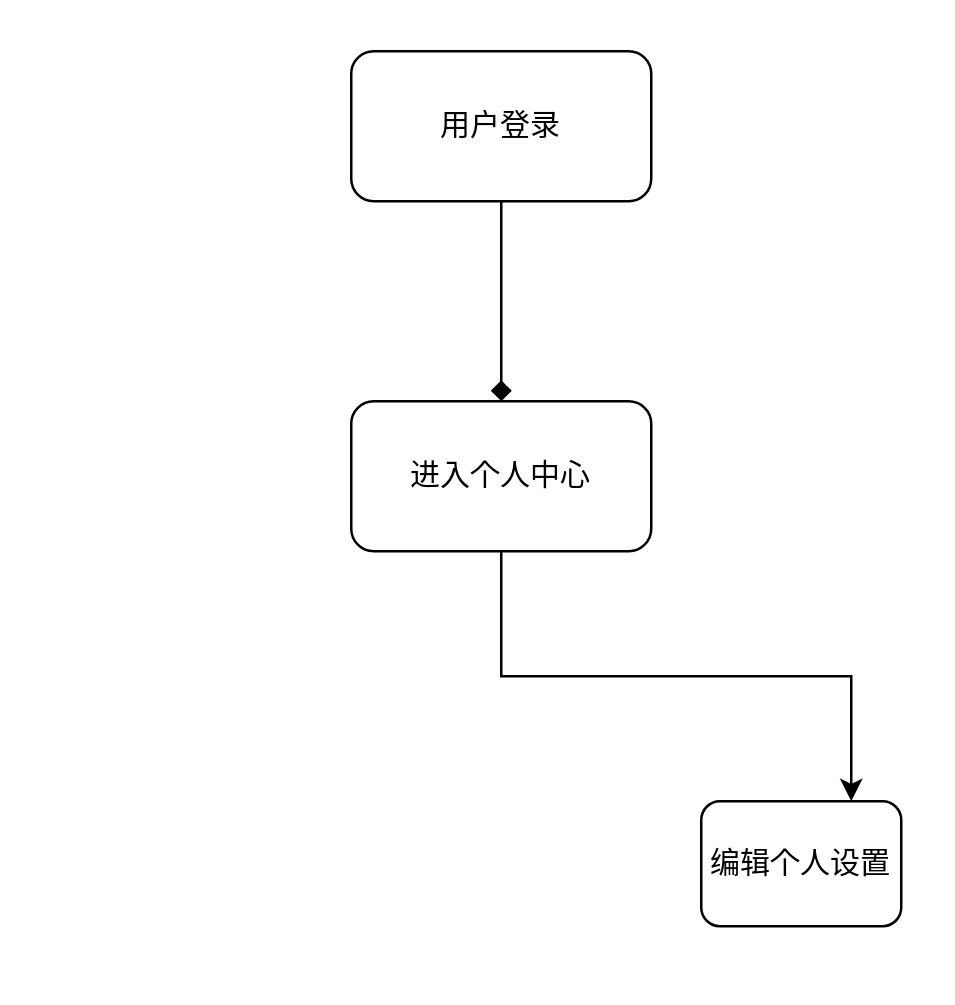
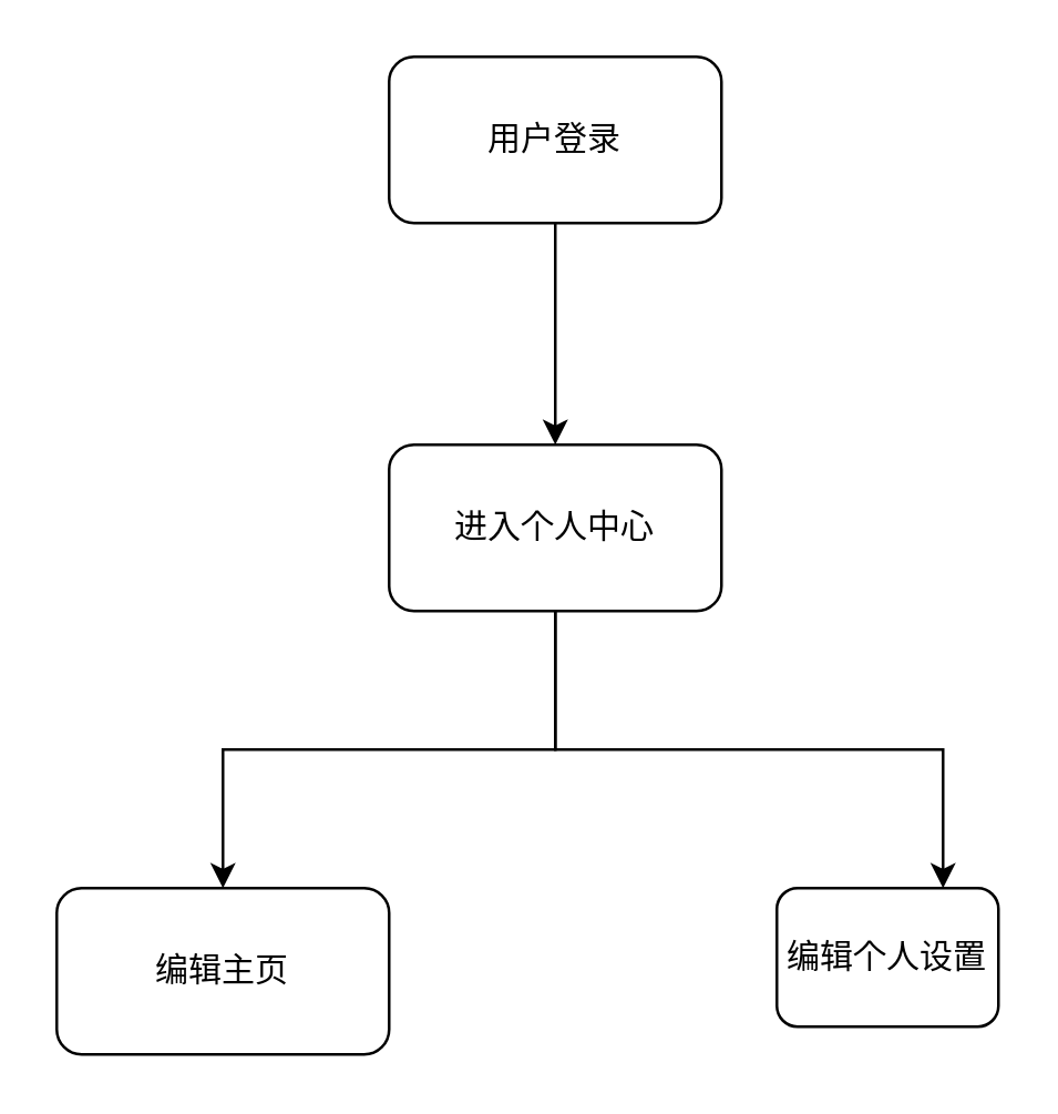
- <mxCell id="2" value="" style="edgeStyle=orthogonalEdgeStyle;rounded=0;orthogonalLoop=1;jettySize=auto;html=1;endArrow=diamond;" edge="1" parent="1" source="3" target="6"><mxGeometry relative="1" as="geometry" /></mxCell>
+ <mxCell id="2" value="" style="edgeStyle=orthogonalEdgeStyle;rounded=0;orthogonalLoop=1;jettySize=auto;html=1;" edge="1" parent="1" source="3" target="6"><mxGeometry relative="1" as="geometry" /></mxCell>
+ <mxCell id="4" value="" style="edgeStyle=orthogonalEdgeStyle;rounded=0;orthogonalLoop=1;jettySize=auto;html=1;" edge="1" parent="1" source="6" target="7"><mxGeometry relative="1" as="geometry" /></mxCell>
+ <mxCell id="7" value="编辑主页" style="whiteSpace=wrap;html=1;rounded=1;" vertex="1" parent="1"><mxGeometry x="20" y="320" width="120" height="60" as="geometry" /></mxCell>
